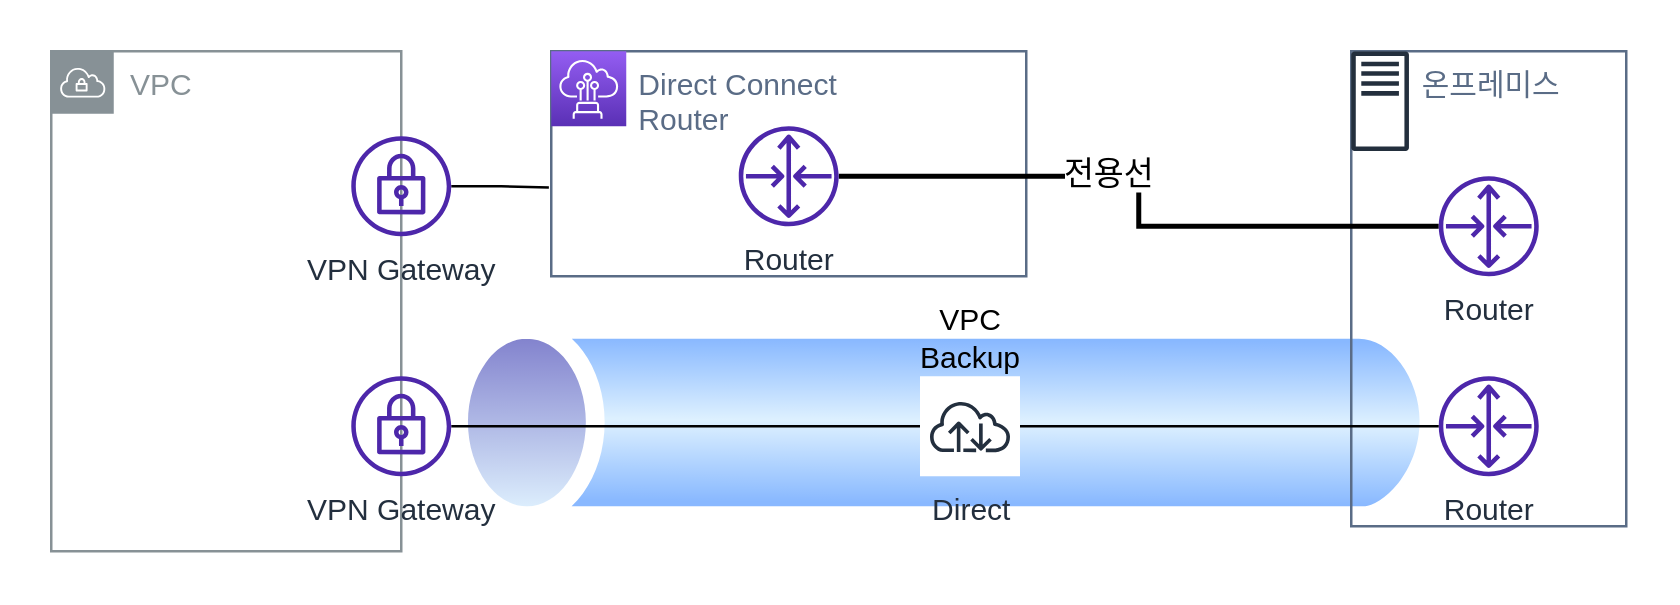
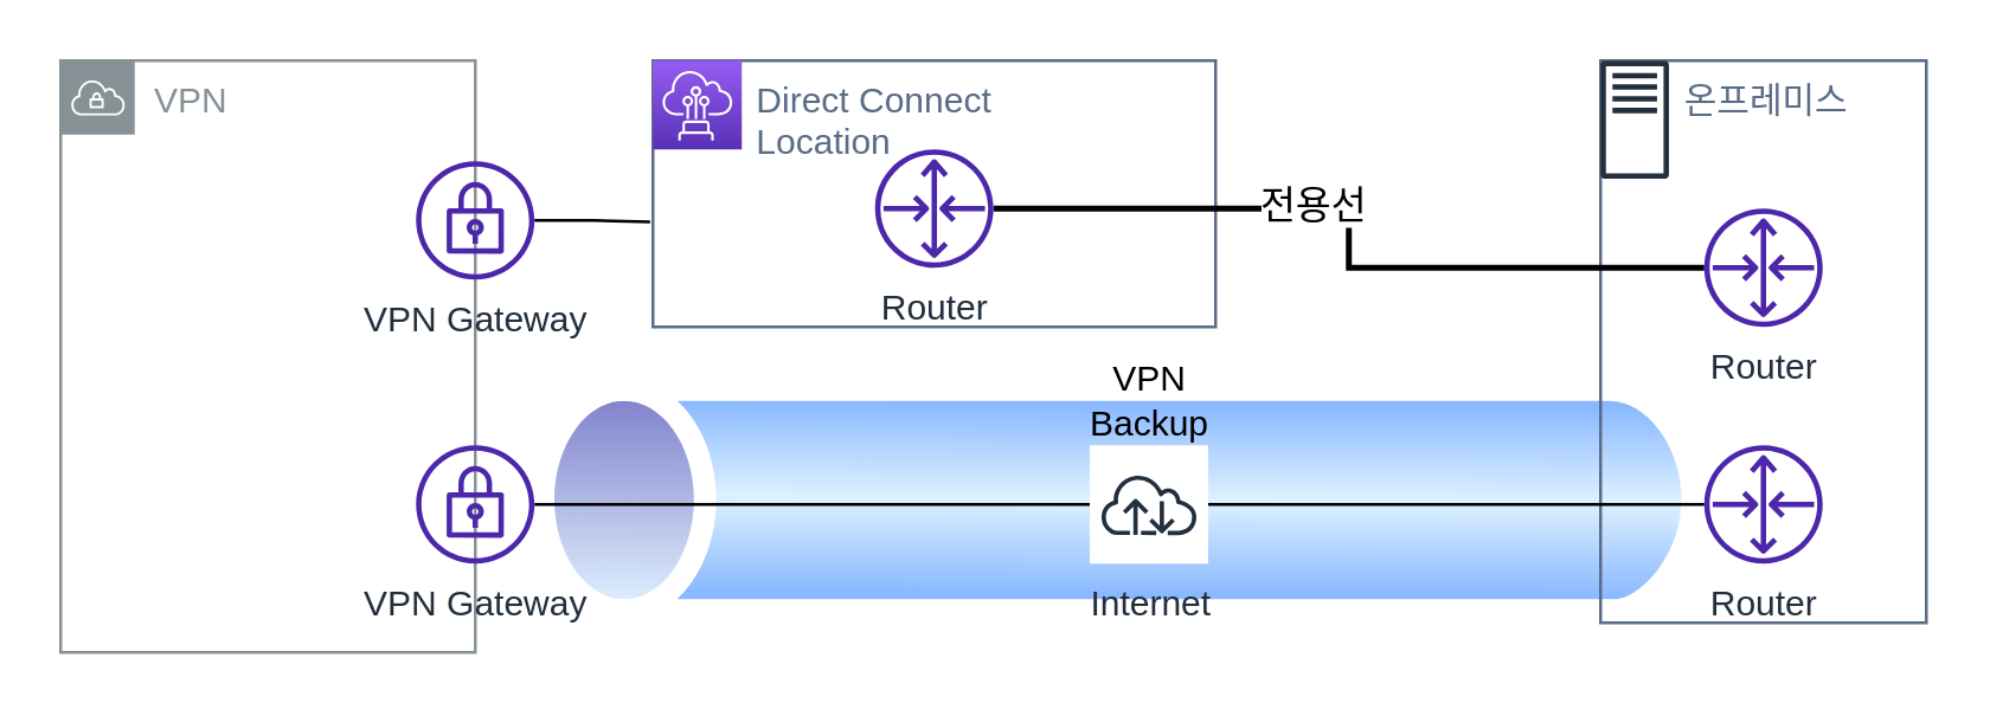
- <mxCell id="5" value="          Direct Connect &#10;          Router" style="fillColor=none;strokeColor=#5A6C86;verticalAlign=top;fontStyle=0;fontColor=#5A6C86;align=left;" vertex="1" parent="1"><mxGeometry x="220" y="20" width="190" height="90" as="geometry" /></mxCell>
+ <mxCell id="5" value="          Direct Connect &#10;          Location" style="fillColor=none;strokeColor=#5A6C86;verticalAlign=top;fontStyle=0;fontColor=#5A6C86;align=left;" vertex="1" parent="1"><mxGeometry x="220" y="20" width="190" height="90" as="geometry" /></mxCell>
- <mxCell id="3" value="VPC" style="sketch=0;outlineConnect=0;gradientColor=none;html=1;whiteSpace=wrap;fontSize=12;fontStyle=0;shape=mxgraph.aws4.group;grIcon=mxgraph.aws4.group_vpc;strokeColor=#879196;fillColor=none;verticalAlign=top;align=left;spacingLeft=30;fontColor=#879196;dashed=0;" vertex="1" parent="1"><mxGeometry x="20" y="20" width="140" height="200" as="geometry" /></mxCell>
+ <mxCell id="3" value="VPN" style="sketch=0;outlineConnect=0;gradientColor=none;html=1;whiteSpace=wrap;fontSize=12;fontStyle=0;shape=mxgraph.aws4.group;grIcon=mxgraph.aws4.group_vpc;strokeColor=#879196;fillColor=none;verticalAlign=top;align=left;spacingLeft=30;fontColor=#879196;dashed=0;" vertex="1" parent="1"><mxGeometry x="20" y="20" width="140" height="200" as="geometry" /></mxCell>
- <mxCell id="19" value="VPC Backup" style="text;html=1;strokeColor=none;fillColor=none;align=center;verticalAlign=middle;whiteSpace=wrap;rounded=0;" vertex="1" parent="1"><mxGeometry x="357.5" y="120" width="60" height="30" as="geometry" /></mxCell>
+ <mxCell id="19" value="VPN Backup" style="text;html=1;strokeColor=none;fillColor=none;align=center;verticalAlign=middle;whiteSpace=wrap;rounded=0;" vertex="1" parent="1"><mxGeometry x="357.5" y="120" width="60" height="30" as="geometry" /></mxCell>
- <mxCell id="18" value="Direct" style="sketch=0;outlineConnect=0;fontColor=#232F3E;gradientColor=none;strokeColor=#232F3E;fillColor=#ffffff;dashed=0;verticalLabelPosition=bottom;verticalAlign=top;align=center;html=1;fontSize=12;fontStyle=0;aspect=fixed;shape=mxgraph.aws4.resourceIcon;resIcon=mxgraph.aws4.internet;" vertex="1" parent="1"><mxGeometry x="367.5" y="150" width="40" height="40" as="geometry" /></mxCell>
+ <mxCell id="18" value="Internet" style="sketch=0;outlineConnect=0;fontColor=#232F3E;gradientColor=none;strokeColor=#232F3E;fillColor=#ffffff;dashed=0;verticalLabelPosition=bottom;verticalAlign=top;align=center;html=1;fontSize=12;fontStyle=0;aspect=fixed;shape=mxgraph.aws4.resourceIcon;resIcon=mxgraph.aws4.internet;" vertex="1" parent="1"><mxGeometry x="367.5" y="150" width="40" height="40" as="geometry" /></mxCell>
